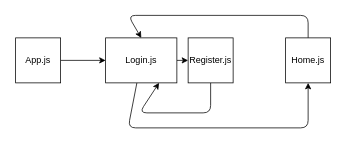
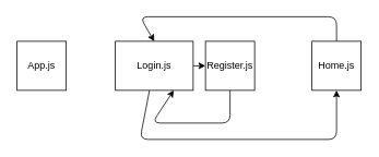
- <mxCell id="9" style="edgeStyle=none;html=1;entryX=0;entryY=0.5;entryDx=0;entryDy=0;" edge="1" parent="1" source="10" target="4"><mxGeometry relative="1" as="geometry"><mxPoint x="80" y="80" as="targetPoint" /></mxGeometry></mxCell>
